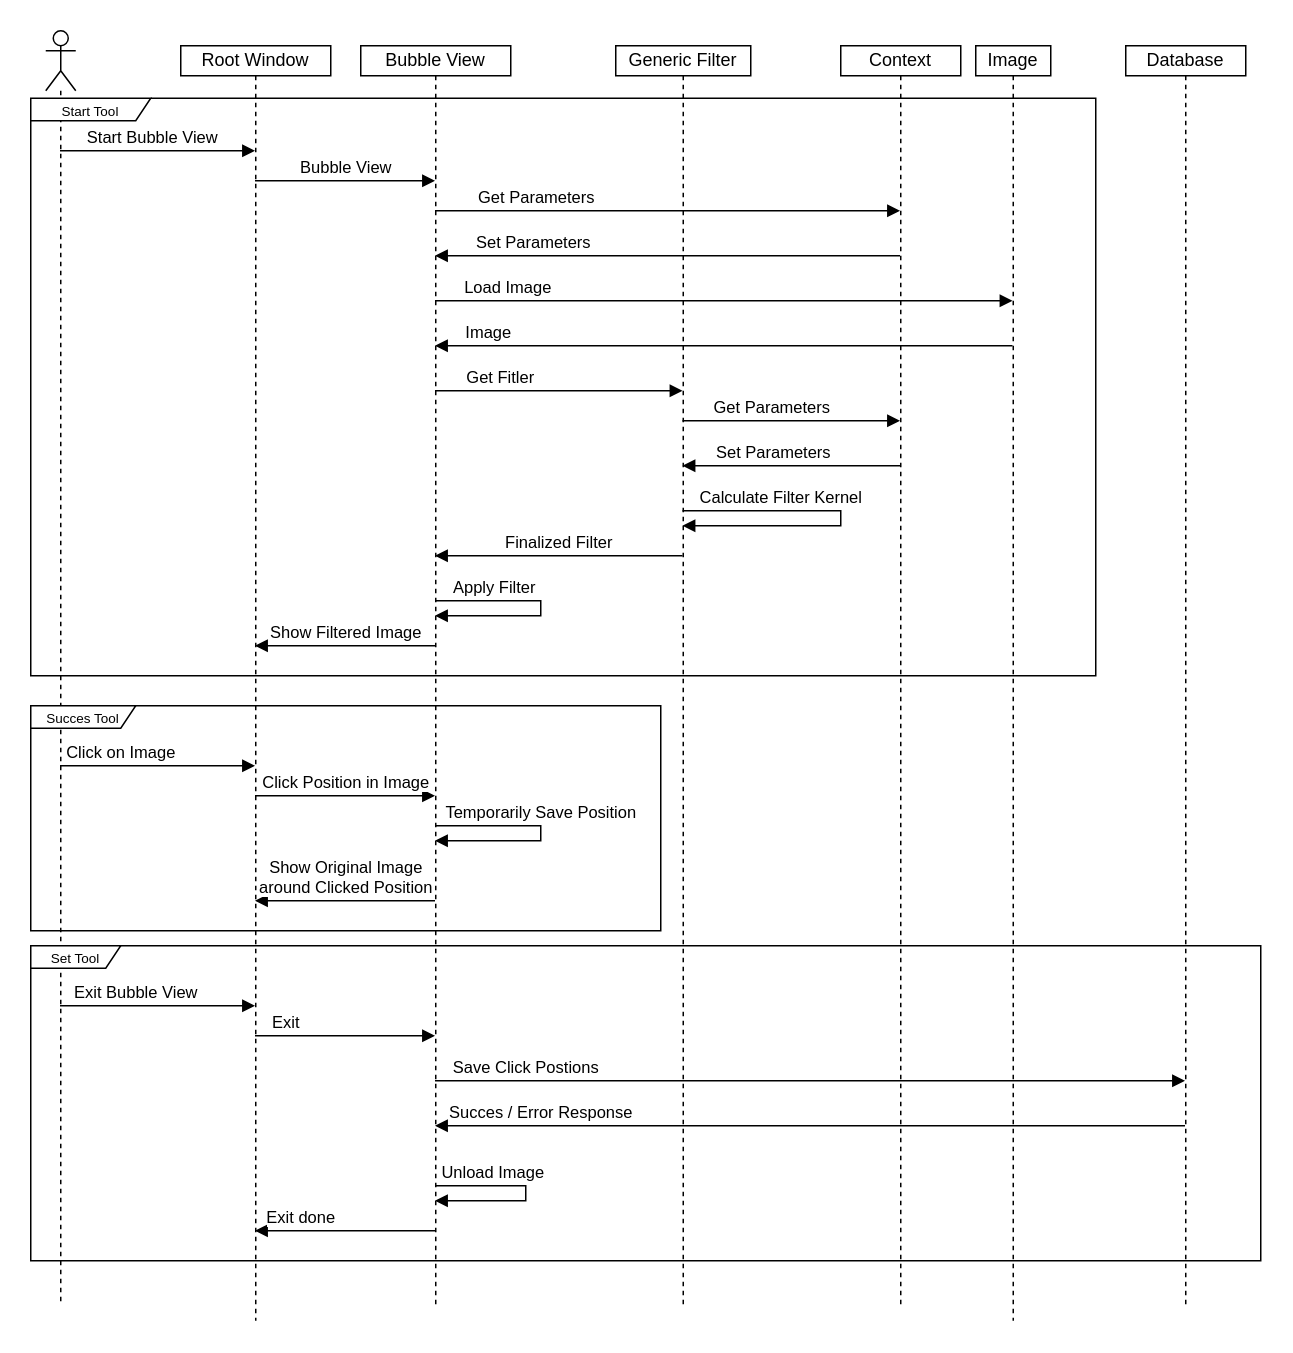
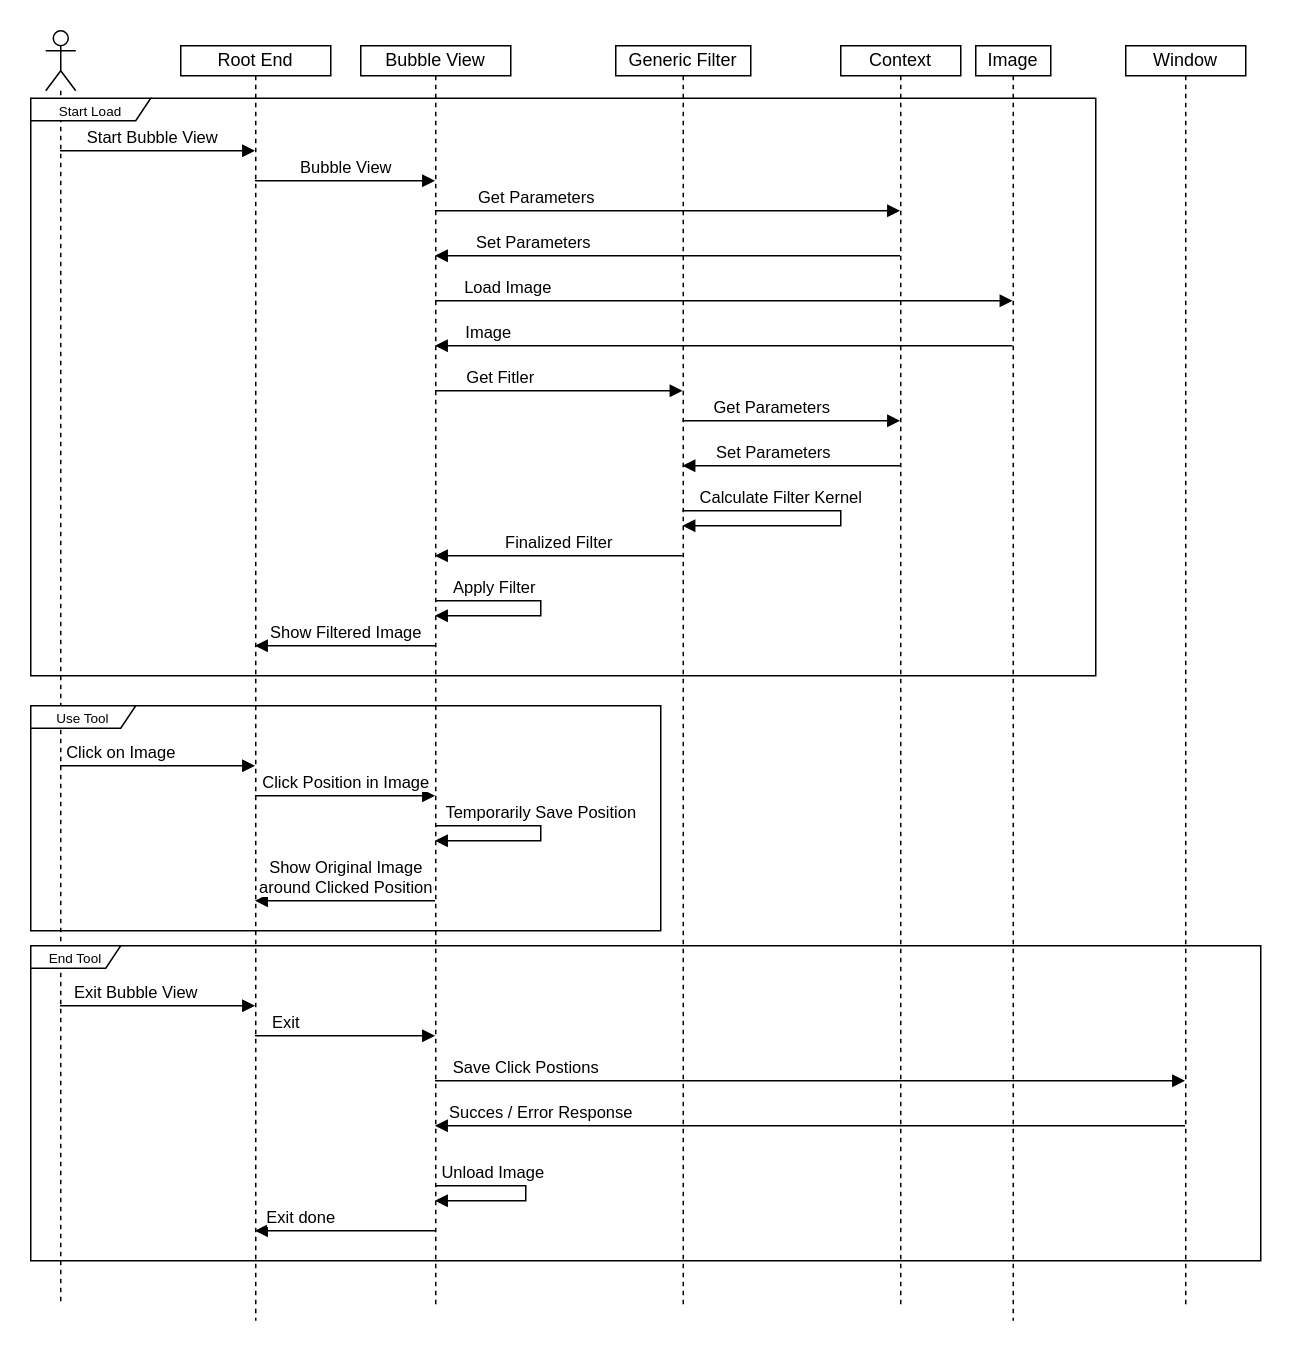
- <mxCell id="3" value="Root Window" style="shape=umlLifeline;perimeter=lifelinePerimeter;whiteSpace=wrap;html=1;container=1;collapsible=0;recursiveResize=0;outlineConnect=0;size=20;" parent="1" vertex="1"><mxGeometry x="120" y="30" width="100" height="850" as="geometry" /></mxCell>
+ <mxCell id="3" value="Root End" style="shape=umlLifeline;perimeter=lifelinePerimeter;whiteSpace=wrap;html=1;container=1;collapsible=0;recursiveResize=0;outlineConnect=0;size=20;" parent="1" vertex="1"><mxGeometry x="120" y="30" width="100" height="850" as="geometry" /></mxCell>
- <mxCell id="30" value="Database" style="shape=umlLifeline;perimeter=lifelinePerimeter;whiteSpace=wrap;html=1;container=1;collapsible=0;recursiveResize=0;outlineConnect=0;size=20;" parent="1" vertex="1"><mxGeometry x="750" y="30" width="80" height="840" as="geometry" /></mxCell>
+ <mxCell id="30" value="Window" style="shape=umlLifeline;perimeter=lifelinePerimeter;whiteSpace=wrap;html=1;container=1;collapsible=0;recursiveResize=0;outlineConnect=0;size=20;" parent="1" vertex="1"><mxGeometry x="750" y="30" width="80" height="840" as="geometry" /></mxCell>
- <mxCell id="24" value="&lt;font style=&quot;font-size: 9px&quot;&gt;Start Tool&lt;/font&gt;" style="shape=umlFrame;whiteSpace=wrap;html=1;width=80;height=15;" parent="1" vertex="1"><mxGeometry x="20" y="65" width="710" height="385" as="geometry" /></mxCell>
+ <mxCell id="24" value="&lt;font style=&quot;font-size: 9px&quot;&gt;Start Load&lt;/font&gt;" style="shape=umlFrame;whiteSpace=wrap;html=1;width=80;height=15;" parent="1" vertex="1"><mxGeometry x="20" y="65" width="710" height="385" as="geometry" /></mxCell>
- <mxCell id="26" value="&lt;font style=&quot;font-size: 9px&quot;&gt;Succes Tool&lt;/font&gt;" style="shape=umlFrame;whiteSpace=wrap;html=1;width=70;height=15;" parent="1" vertex="1"><mxGeometry x="20" y="470" width="420" height="150" as="geometry" /></mxCell>
+ <mxCell id="26" value="&lt;font style=&quot;font-size: 9px&quot;&gt;Use Tool&lt;/font&gt;" style="shape=umlFrame;whiteSpace=wrap;html=1;width=70;height=15;" parent="1" vertex="1"><mxGeometry x="20" y="470" width="420" height="150" as="geometry" /></mxCell>
- <mxCell id="34" value="&lt;font style=&quot;font-size: 9px&quot;&gt;Set Tool&lt;/font&gt;" style="shape=umlFrame;whiteSpace=wrap;html=1;width=60;height=15;" parent="1" vertex="1"><mxGeometry x="20" y="630" width="820" height="210" as="geometry" /></mxCell>
+ <mxCell id="34" value="&lt;font style=&quot;font-size: 9px&quot;&gt;End Tool&lt;/font&gt;" style="shape=umlFrame;whiteSpace=wrap;html=1;width=60;height=15;" parent="1" vertex="1"><mxGeometry x="20" y="630" width="820" height="210" as="geometry" /></mxCell>
